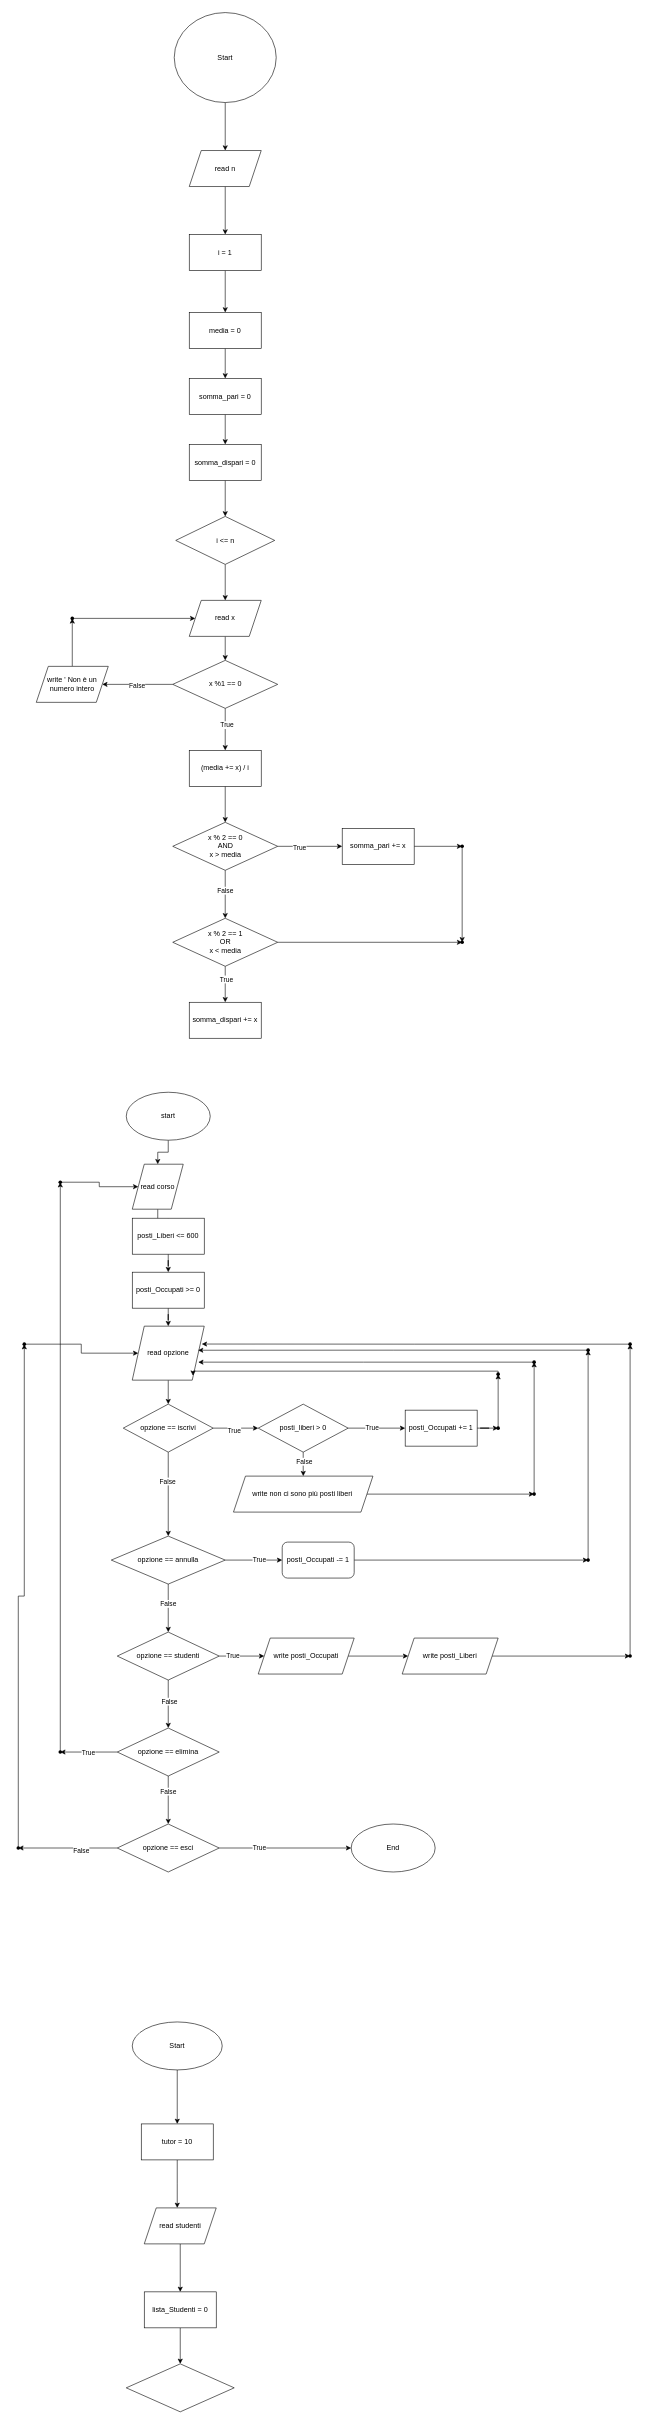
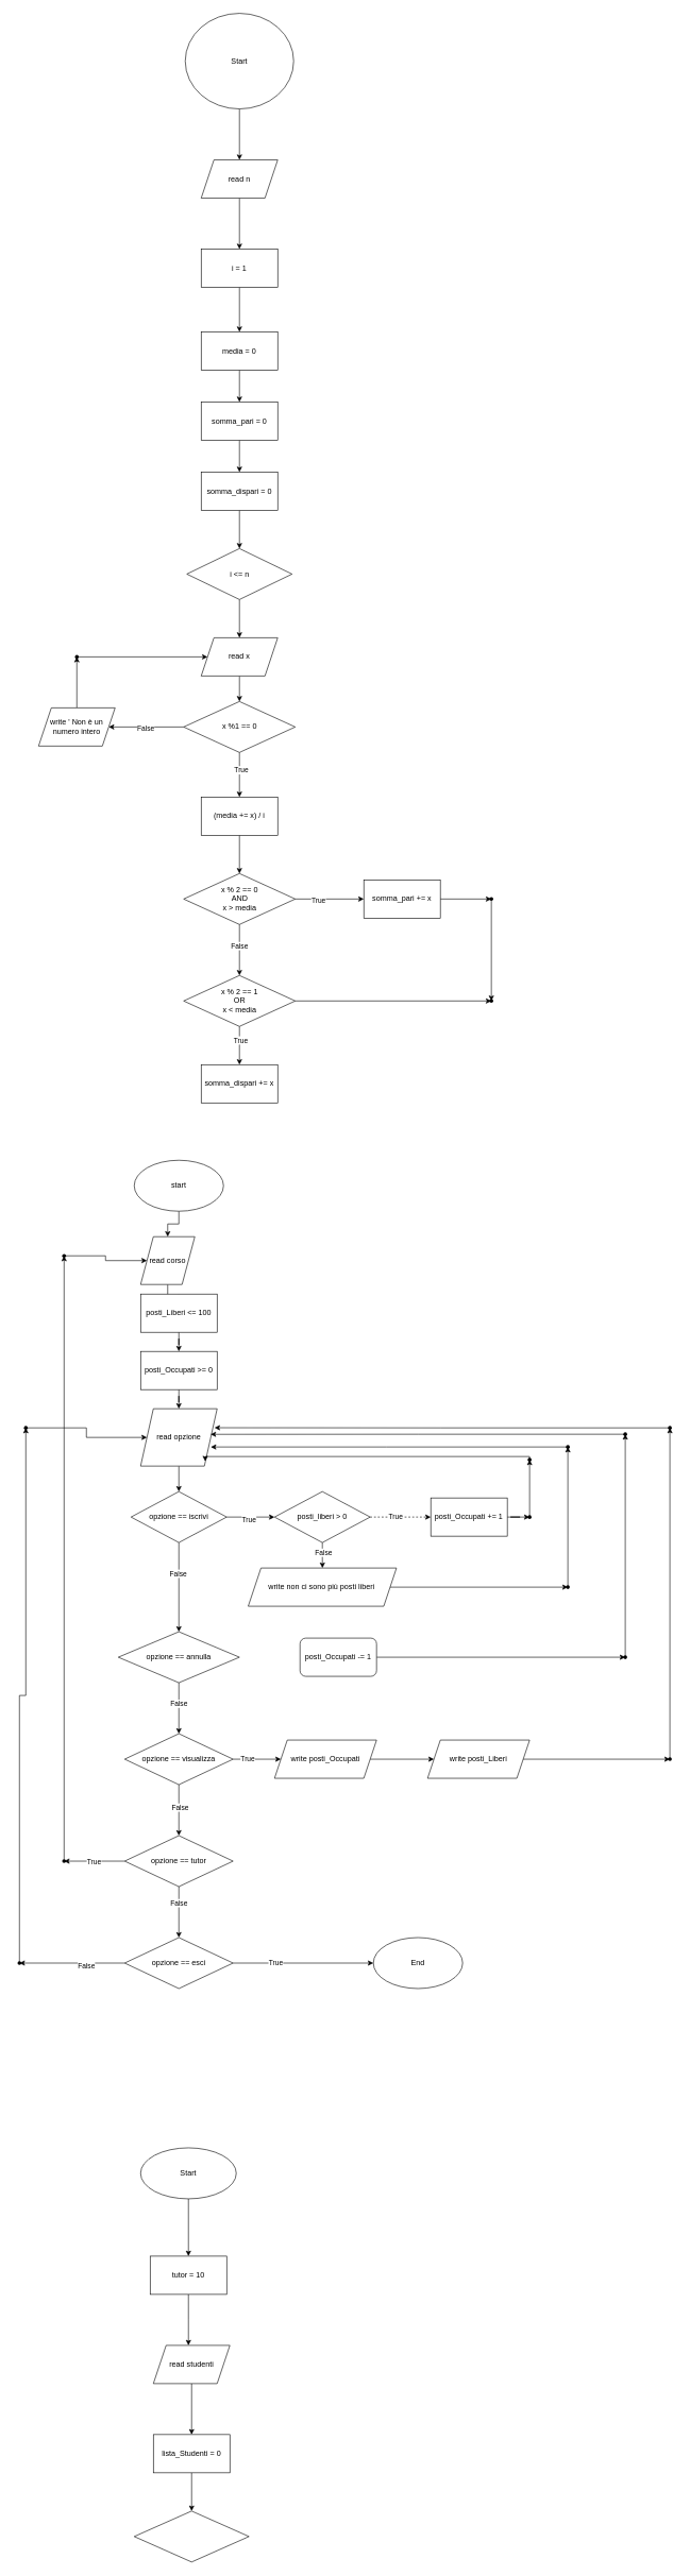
- <mxCell id="21" value="posti_Liberi &amp;lt;= 600" style="whiteSpace=wrap;html=1;" parent="1" vertex="1"><mxGeometry x="220" y="2030" width="120" height="60" as="geometry" /></mxCell>
+ <mxCell id="21" value="posti_Liberi &amp;lt;= 100" style="whiteSpace=wrap;html=1;" parent="1" vertex="1"><mxGeometry x="220" y="2030" width="120" height="60" as="geometry" /></mxCell>
- <mxCell id="15" value="" style="edgeStyle=orthogonalEdgeStyle;rounded=0;orthogonalLoop=1;jettySize=auto;html=1;" parent="1" source="19" target="25" edge="1"><mxGeometry relative="1" as="geometry" /></mxCell>
+ <mxCell id="15" value="" style="edgeStyle=orthogonalEdgeStyle;rounded=0;orthogonalLoop=1;jettySize=auto;html=1;dashed=1;" parent="1" source="19" target="25" edge="1"><mxGeometry relative="1" as="geometry" /></mxCell>
- <mxCell id="28" value="" style="edgeStyle=orthogonalEdgeStyle;rounded=0;orthogonalLoop=1;jettySize=auto;html=1;" parent="1" source="32" target="34" edge="1"><mxGeometry relative="1" as="geometry" /></mxCell>
- <mxCell id="29" value="True" style="edgeLabel;html=1;align=center;verticalAlign=middle;resizable=0;points=[];" parent="28" vertex="1" connectable="0"><mxGeometry x="0.181" y="1" relative="1" as="geometry"><mxPoint as="offset" /></mxGeometry></mxCell>
- <mxCell id="39" value="opzione == studenti" style="rhombus;whiteSpace=wrap;html=1;" parent="1" vertex="1"><mxGeometry x="195" y="2720" width="170" height="80" as="geometry" /></mxCell>
+ <mxCell id="39" value="opzione == visualizza" style="rhombus;whiteSpace=wrap;html=1;" parent="1" vertex="1"><mxGeometry x="195" y="2720" width="170" height="80" as="geometry" /></mxCell>
- <mxCell id="48" value="opzione == elimina" style="rhombus;whiteSpace=wrap;html=1;" parent="1" vertex="1"><mxGeometry x="195" y="2880" width="170" height="80" as="geometry" /></mxCell>
+ <mxCell id="48" value="opzione == tutor" style="rhombus;whiteSpace=wrap;html=1;" parent="1" vertex="1"><mxGeometry x="195" y="2880" width="170" height="80" as="geometry" /></mxCell>
